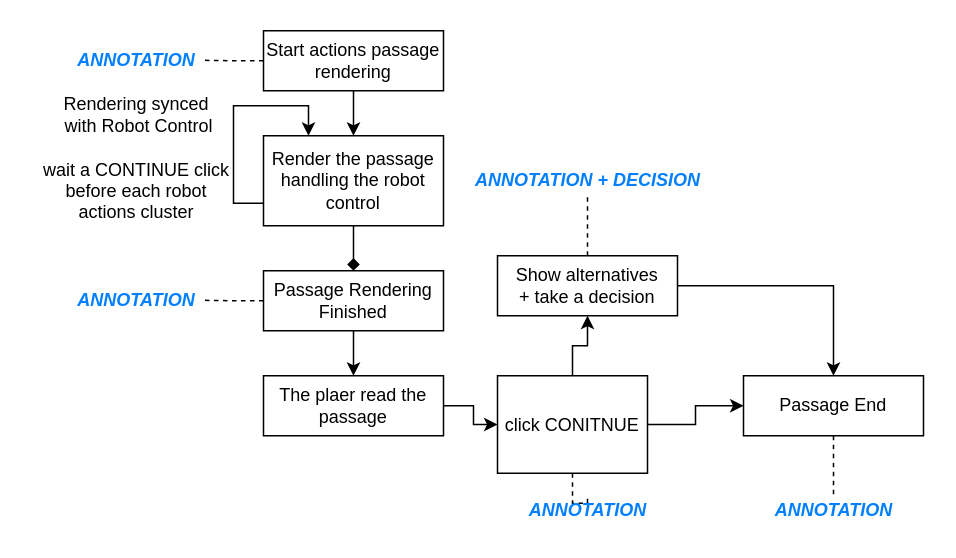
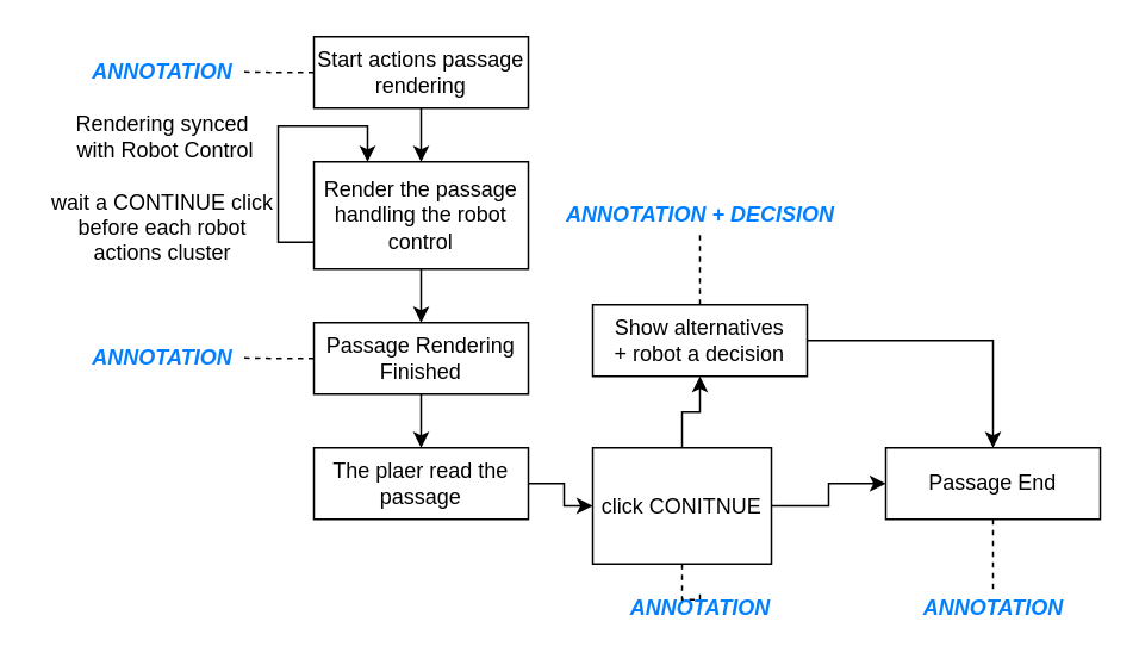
- <mxCell id="5" value="" style="edgeStyle=orthogonalEdgeStyle;rounded=0;orthogonalLoop=1;jettySize=auto;html=1;endArrow=diamond;" edge="1" parent="1" source="6" target="12"><mxGeometry relative="1" as="geometry" /></mxCell>
+ <mxCell id="5" value="" style="edgeStyle=orthogonalEdgeStyle;rounded=0;orthogonalLoop=1;jettySize=auto;html=1;" edge="1" parent="1" source="6" target="12"><mxGeometry relative="1" as="geometry" /></mxCell>
- <mxCell id="25" value="Show alternatives&lt;br&gt;+ take a decision" style="rounded=0;whiteSpace=wrap;html=1;" vertex="1" parent="1"><mxGeometry x="331" y="170" width="120" height="40" as="geometry" /></mxCell>
+ <mxCell id="25" value="Show alternatives&lt;br&gt;+ robot a decision" style="rounded=0;whiteSpace=wrap;html=1;" vertex="1" parent="1"><mxGeometry x="331" y="170" width="120" height="40" as="geometry" /></mxCell>
